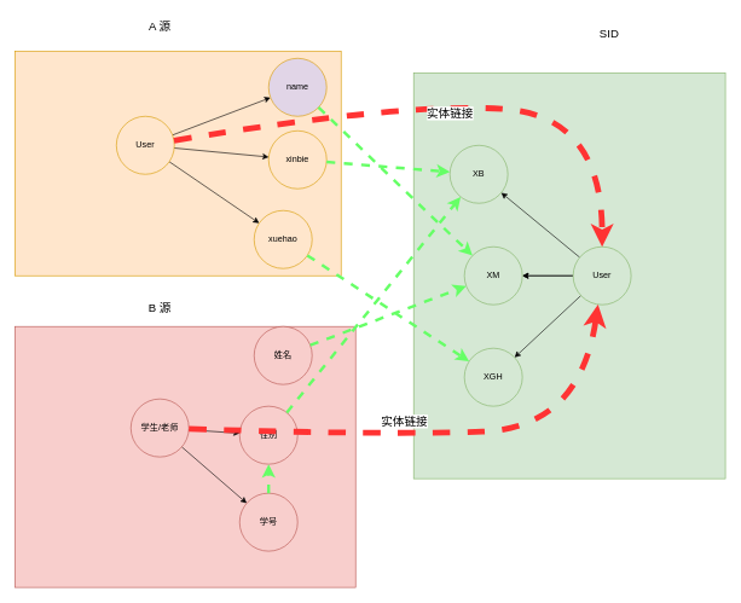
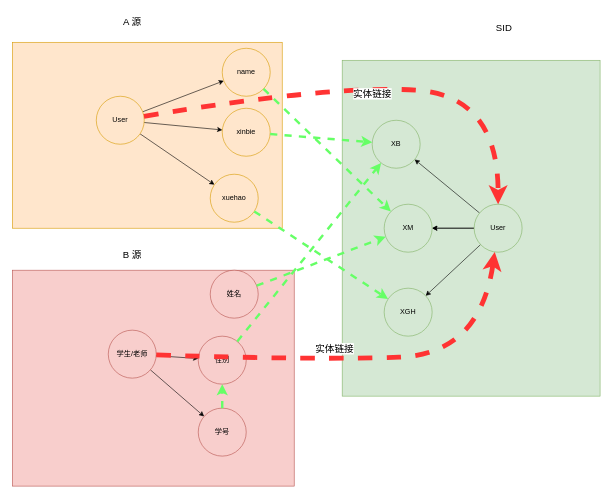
- <mxCell id="15" value="name" style="ellipse;whiteSpace=wrap;html=1;aspect=fixed;fillColor=#e1d5e7;strokeColor=#d79b00;" vertex="1" parent="1"><mxGeometry x="370" y="80" width="80" height="80" as="geometry" /></mxCell>
+ <mxCell id="15" value="name" style="ellipse;whiteSpace=wrap;html=1;aspect=fixed;fillColor=#ffe6cc;strokeColor=#d79b00;" vertex="1" parent="1"><mxGeometry x="370" y="80" width="80" height="80" as="geometry" /></mxCell>
